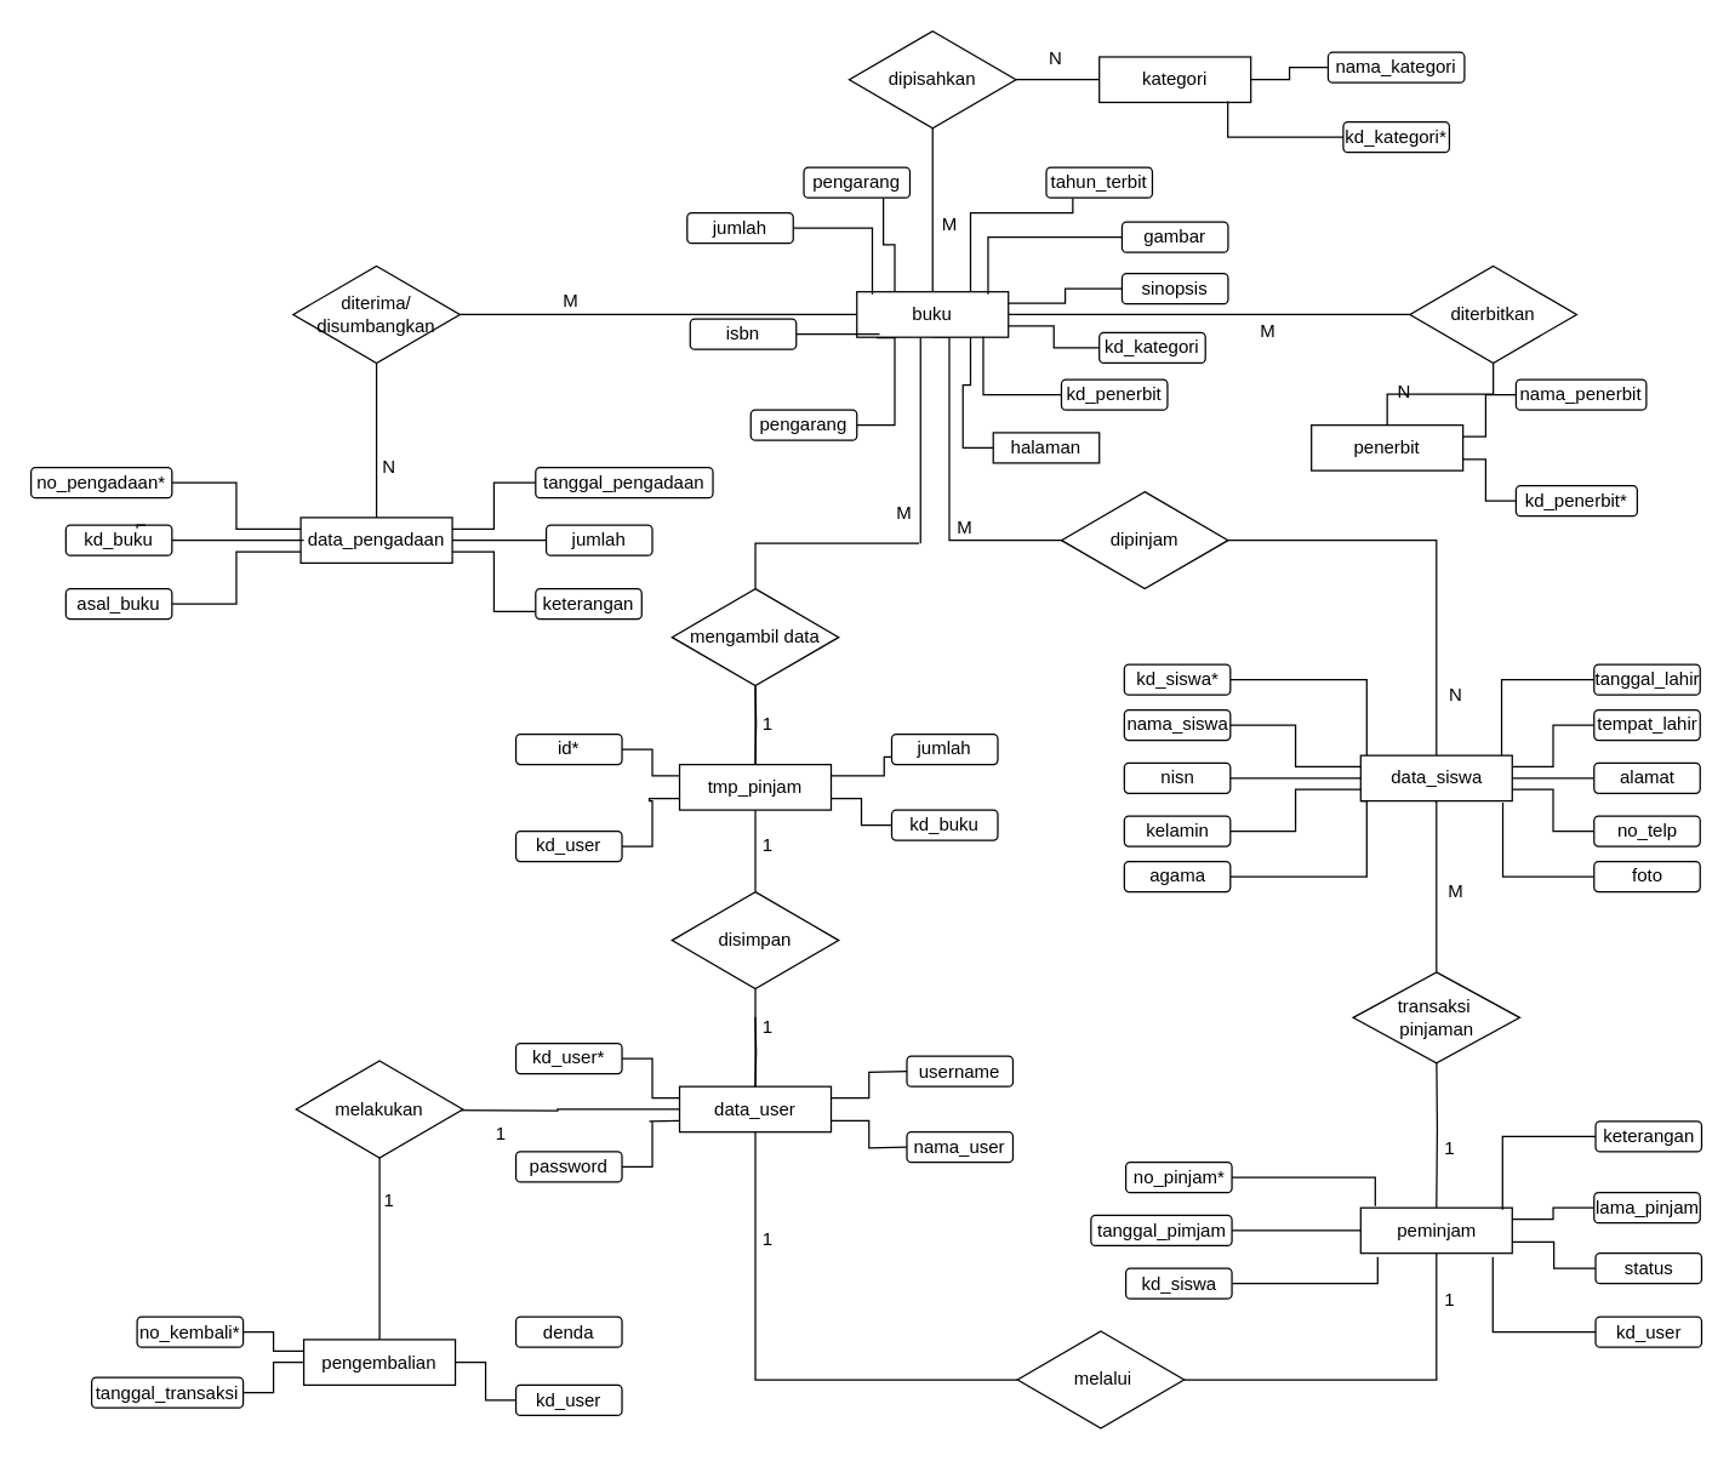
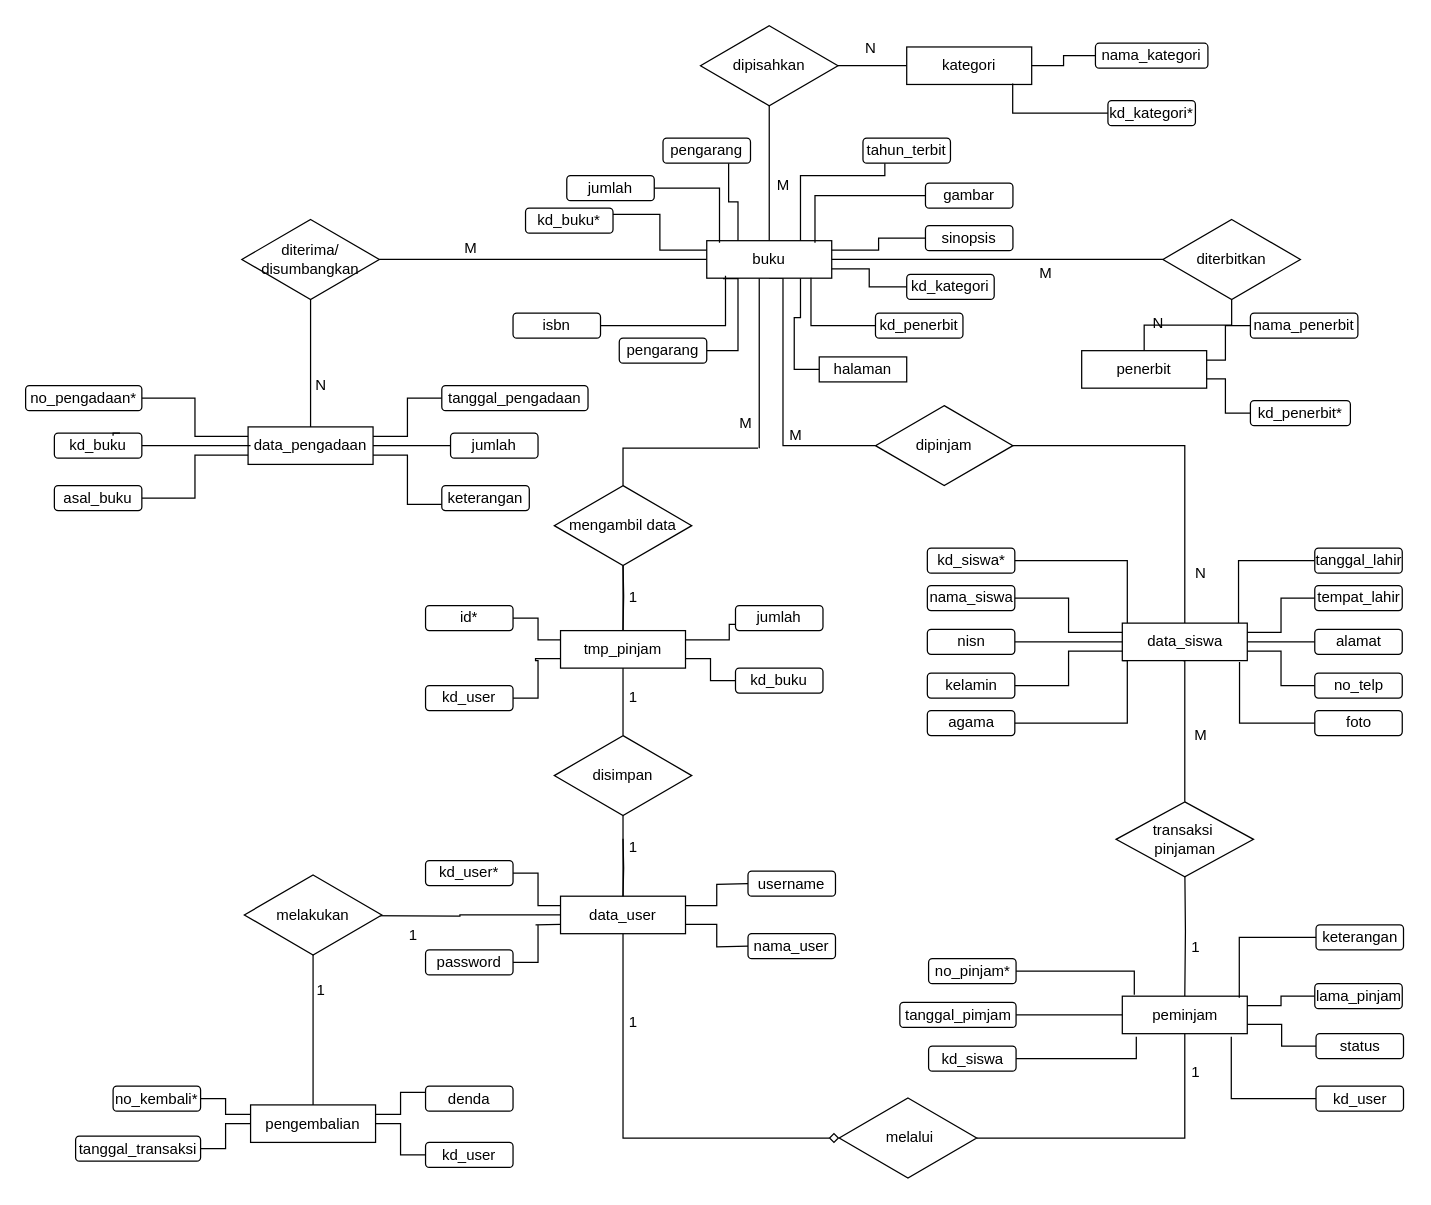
+ <mxCell id="24" value="kd_buku*" style="rounded=1;whiteSpace=wrap;html=1;" vertex="1" parent="1"><mxGeometry x="420" y="166" width="70" height="20" as="geometry" /></mxCell>
+ <mxCell id="23" style="edgeStyle=orthogonalEdgeStyle;rounded=0;orthogonalLoop=1;jettySize=auto;html=1;exitX=1;exitY=0.25;exitDx=0;exitDy=0;entryX=0;entryY=0.25;entryDx=0;entryDy=0;endArrow=none;endFill=0;" edge="1" parent="1" source="24" target="13"><mxGeometry relative="1" as="geometry" /></mxCell>
- <mxCell id="28" value="isbn" style="rounded=1;whiteSpace=wrap;html=1;" vertex="1" parent="1"><mxGeometry x="455" y="210" width="70" height="20" as="geometry" /></mxCell>
+ <mxCell id="28" value="isbn" style="rounded=1;whiteSpace=wrap;html=1;" vertex="1" parent="1"><mxGeometry x="410" y="250" width="70" height="20" as="geometry" /></mxCell>
+ <mxCell id="139" style="edgeStyle=orthogonalEdgeStyle;rounded=0;orthogonalLoop=1;jettySize=auto;html=1;exitX=0;exitY=0.25;exitDx=0;exitDy=0;entryX=1;entryY=0.25;entryDx=0;entryDy=0;endArrow=none;endFill=0;" edge="1" parent="1" source="140" target="136"><mxGeometry relative="1" as="geometry" /></mxCell>
- <mxCell id="119" style="edgeStyle=orthogonalEdgeStyle;rounded=0;orthogonalLoop=1;jettySize=auto;html=1;exitX=0.5;exitY=1;exitDx=0;exitDy=0;entryX=0;entryY=0.5;entryDx=0;entryDy=0;endArrow=none;endFill=0;" edge="1" parent="1" source="121" target="133"><mxGeometry relative="1" as="geometry" /></mxCell>
+ <mxCell id="119" style="edgeStyle=orthogonalEdgeStyle;rounded=0;orthogonalLoop=1;jettySize=auto;html=1;exitX=0.5;exitY=1;exitDx=0;exitDy=0;entryX=0;entryY=0.5;entryDx=0;entryDy=0;endArrow=diamond;endFill=0;" edge="1" parent="1" source="121" target="133"><mxGeometry relative="1" as="geometry" /></mxCell>
